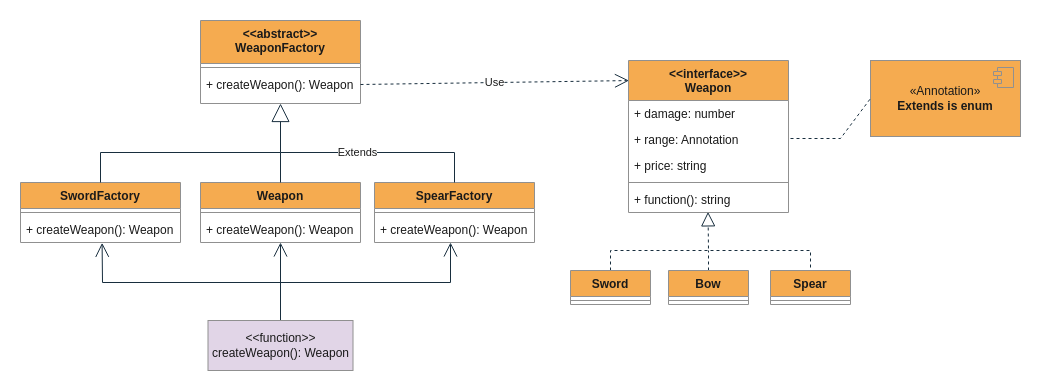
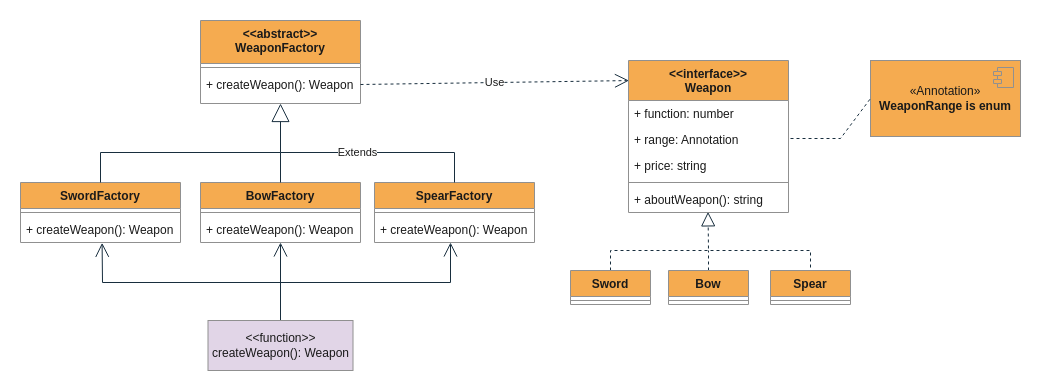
- <mxCell id="12" value="«Annotation»&lt;br&gt;&lt;b&gt;Extends is enum&lt;/b&gt;" style="html=1;dropTarget=0;whiteSpace=wrap;labelBackgroundColor=none;fillColor=#F5AB50;strokeColor=#909090;fontColor=#1A1A1A;" vertex="1" parent="1"><mxGeometry x="870" y="60" width="150" height="76" as="geometry" /></mxCell>
+ <mxCell id="12" value="«Annotation»&lt;br&gt;&lt;b&gt;WeaponRange is enum&lt;/b&gt;" style="html=1;dropTarget=0;whiteSpace=wrap;labelBackgroundColor=none;fillColor=#F5AB50;strokeColor=#909090;fontColor=#1A1A1A;" vertex="1" parent="1"><mxGeometry x="870" y="60" width="150" height="76" as="geometry" /></mxCell>
- <mxCell id="6" value="+ damage: number" style="text;align=left;verticalAlign=top;spacingLeft=4;spacingRight=4;overflow=hidden;rotatable=0;points=[[0,0.5],[1,0.5]];portConstraint=eastwest;labelBackgroundColor=none;fontColor=#1A1A1A;" parent="5" vertex="1"><mxGeometry y="40" width="160" height="26" as="geometry" /></mxCell>
+ <mxCell id="6" value="+ function: number" style="text;align=left;verticalAlign=top;spacingLeft=4;spacingRight=4;overflow=hidden;rotatable=0;points=[[0,0.5],[1,0.5]];portConstraint=eastwest;labelBackgroundColor=none;fontColor=#1A1A1A;" parent="5" vertex="1"><mxGeometry y="40" width="160" height="26" as="geometry" /></mxCell>
- <mxCell id="22" value="Weapon" style="swimlane;fontStyle=1;align=center;verticalAlign=top;childLayout=stackLayout;horizontal=1;startSize=26;horizontalStack=0;resizeParent=1;resizeParentMax=0;resizeLast=0;collapsible=1;marginBottom=0;whiteSpace=wrap;html=1;strokeColor=#909090;fontColor=#1A1A1A;fillColor=#F5AB50;" vertex="1" parent="1"><mxGeometry x="200" y="182" width="160" height="60" as="geometry" /></mxCell>
+ <mxCell id="22" value="BowFactory" style="swimlane;fontStyle=1;align=center;verticalAlign=top;childLayout=stackLayout;horizontal=1;startSize=26;horizontalStack=0;resizeParent=1;resizeParentMax=0;resizeLast=0;collapsible=1;marginBottom=0;whiteSpace=wrap;html=1;strokeColor=#909090;fontColor=#1A1A1A;fillColor=#F5AB50;" vertex="1" parent="1"><mxGeometry x="200" y="182" width="160" height="60" as="geometry" /></mxCell>
- <mxCell id="10" value="+ function(): string" style="text;align=left;verticalAlign=top;spacingLeft=4;spacingRight=4;overflow=hidden;rotatable=0;points=[[0,0.5],[1,0.5]];portConstraint=eastwest;labelBackgroundColor=none;fontColor=#1A1A1A;" parent="5" vertex="1"><mxGeometry y="126" width="160" height="26" as="geometry" /></mxCell>
+ <mxCell id="10" value="+ aboutWeapon(): string" style="text;align=left;verticalAlign=top;spacingLeft=4;spacingRight=4;overflow=hidden;rotatable=0;points=[[0,0.5],[1,0.5]];portConstraint=eastwest;labelBackgroundColor=none;fontColor=#1A1A1A;" parent="5" vertex="1"><mxGeometry y="126" width="160" height="26" as="geometry" /></mxCell>
